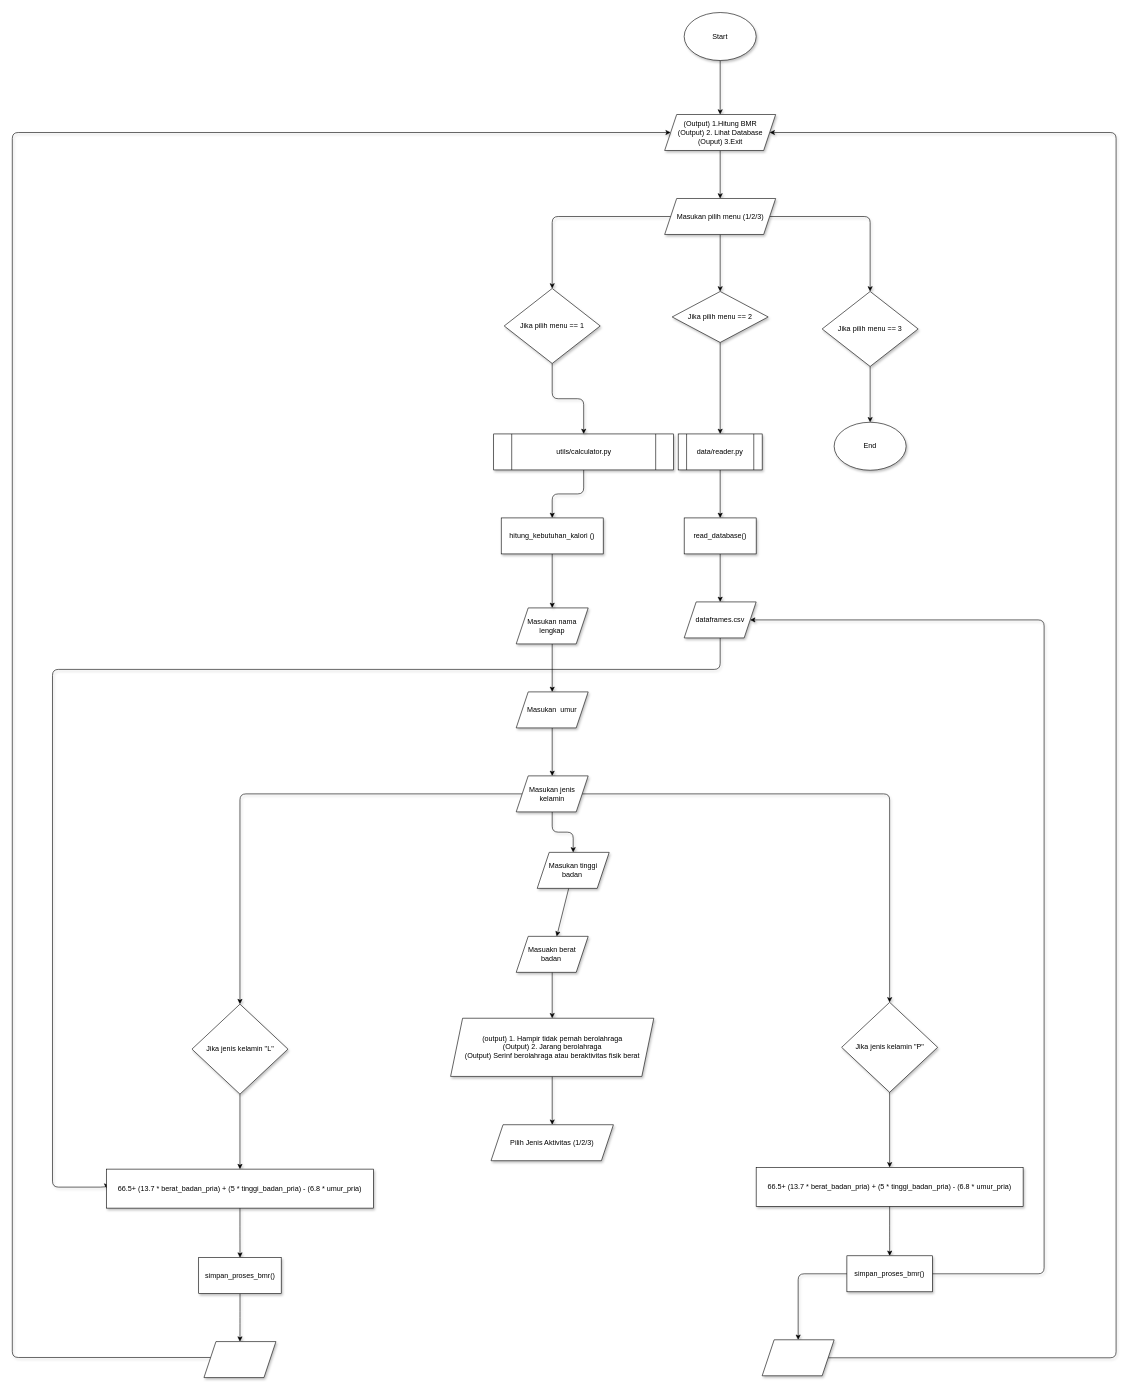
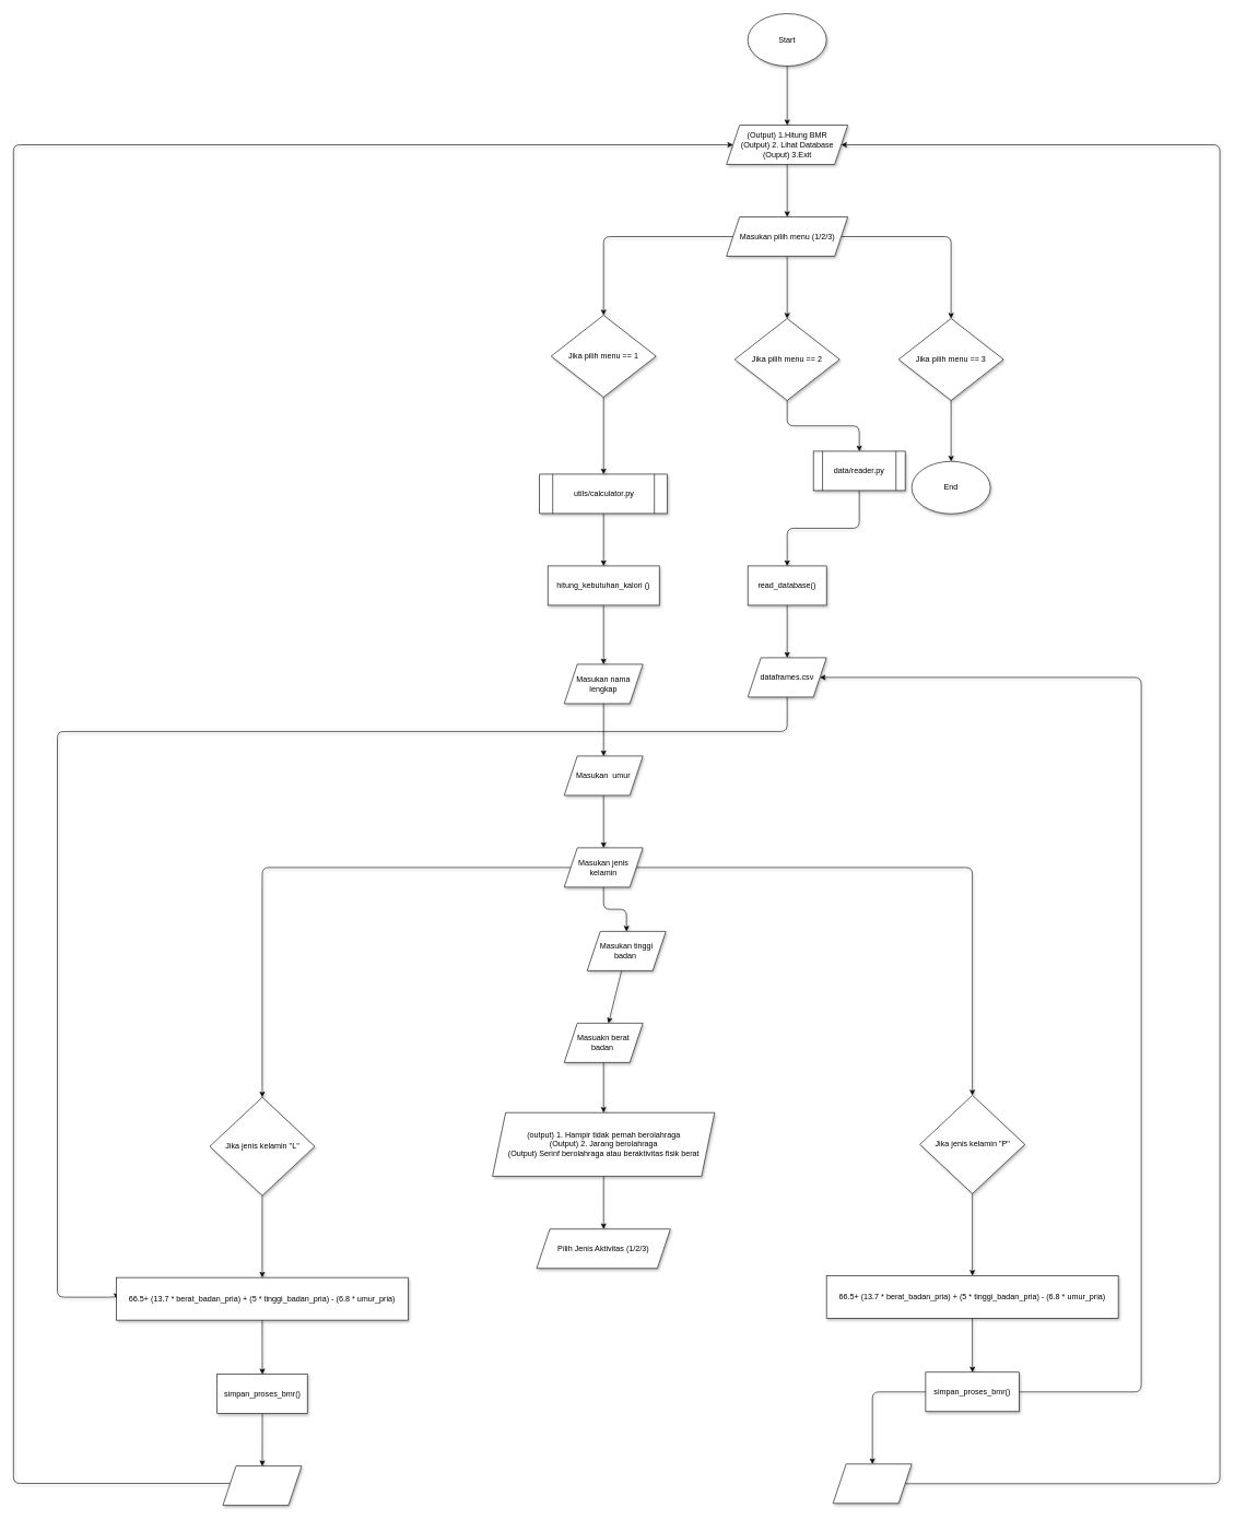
- <mxCell id="27" value="Jika pilih menu == 2" style="rhombus;whiteSpace=wrap;html=1;fontFamily=Helvetica;shadow=1;" parent="1" vertex="1"><mxGeometry x="1120" y="485" width="160" height="85" as="geometry" /></mxCell>
+ <mxCell id="27" value="Jika pilih menu == 2" style="rhombus;whiteSpace=wrap;html=1;fontFamily=Helvetica;shadow=1;" parent="1" vertex="1"><mxGeometry x="1120" y="485" width="160" height="125" as="geometry" /></mxCell>
- <mxCell id="13" value="utils/calculator.py" style="shape=process;whiteSpace=wrap;html=1;backgroundOutline=1;fontFamily=Helvetica;shadow=1;" parent="1" vertex="1"><mxGeometry x="822.5" y="722.5" width="300" height="60" as="geometry" /></mxCell>
+ <mxCell id="13" value="utils/calculator.py" style="shape=process;whiteSpace=wrap;html=1;backgroundOutline=1;fontFamily=Helvetica;shadow=1;" parent="1" vertex="1"><mxGeometry x="822.5" y="722.5" width="195" height="60" as="geometry" /></mxCell>
- <mxCell id="31" value="data/reader.py" style="shape=process;whiteSpace=wrap;html=1;backgroundOutline=1;shadow=1;" parent="1" vertex="1"><mxGeometry x="1130" y="722.5" width="140" height="60" as="geometry" /></mxCell>
+ <mxCell id="31" value="data/reader.py" style="shape=process;whiteSpace=wrap;html=1;backgroundOutline=1;shadow=1;" parent="1" vertex="1"><mxGeometry x="1240" y="687.5" width="140" height="60" as="geometry" /></mxCell>
